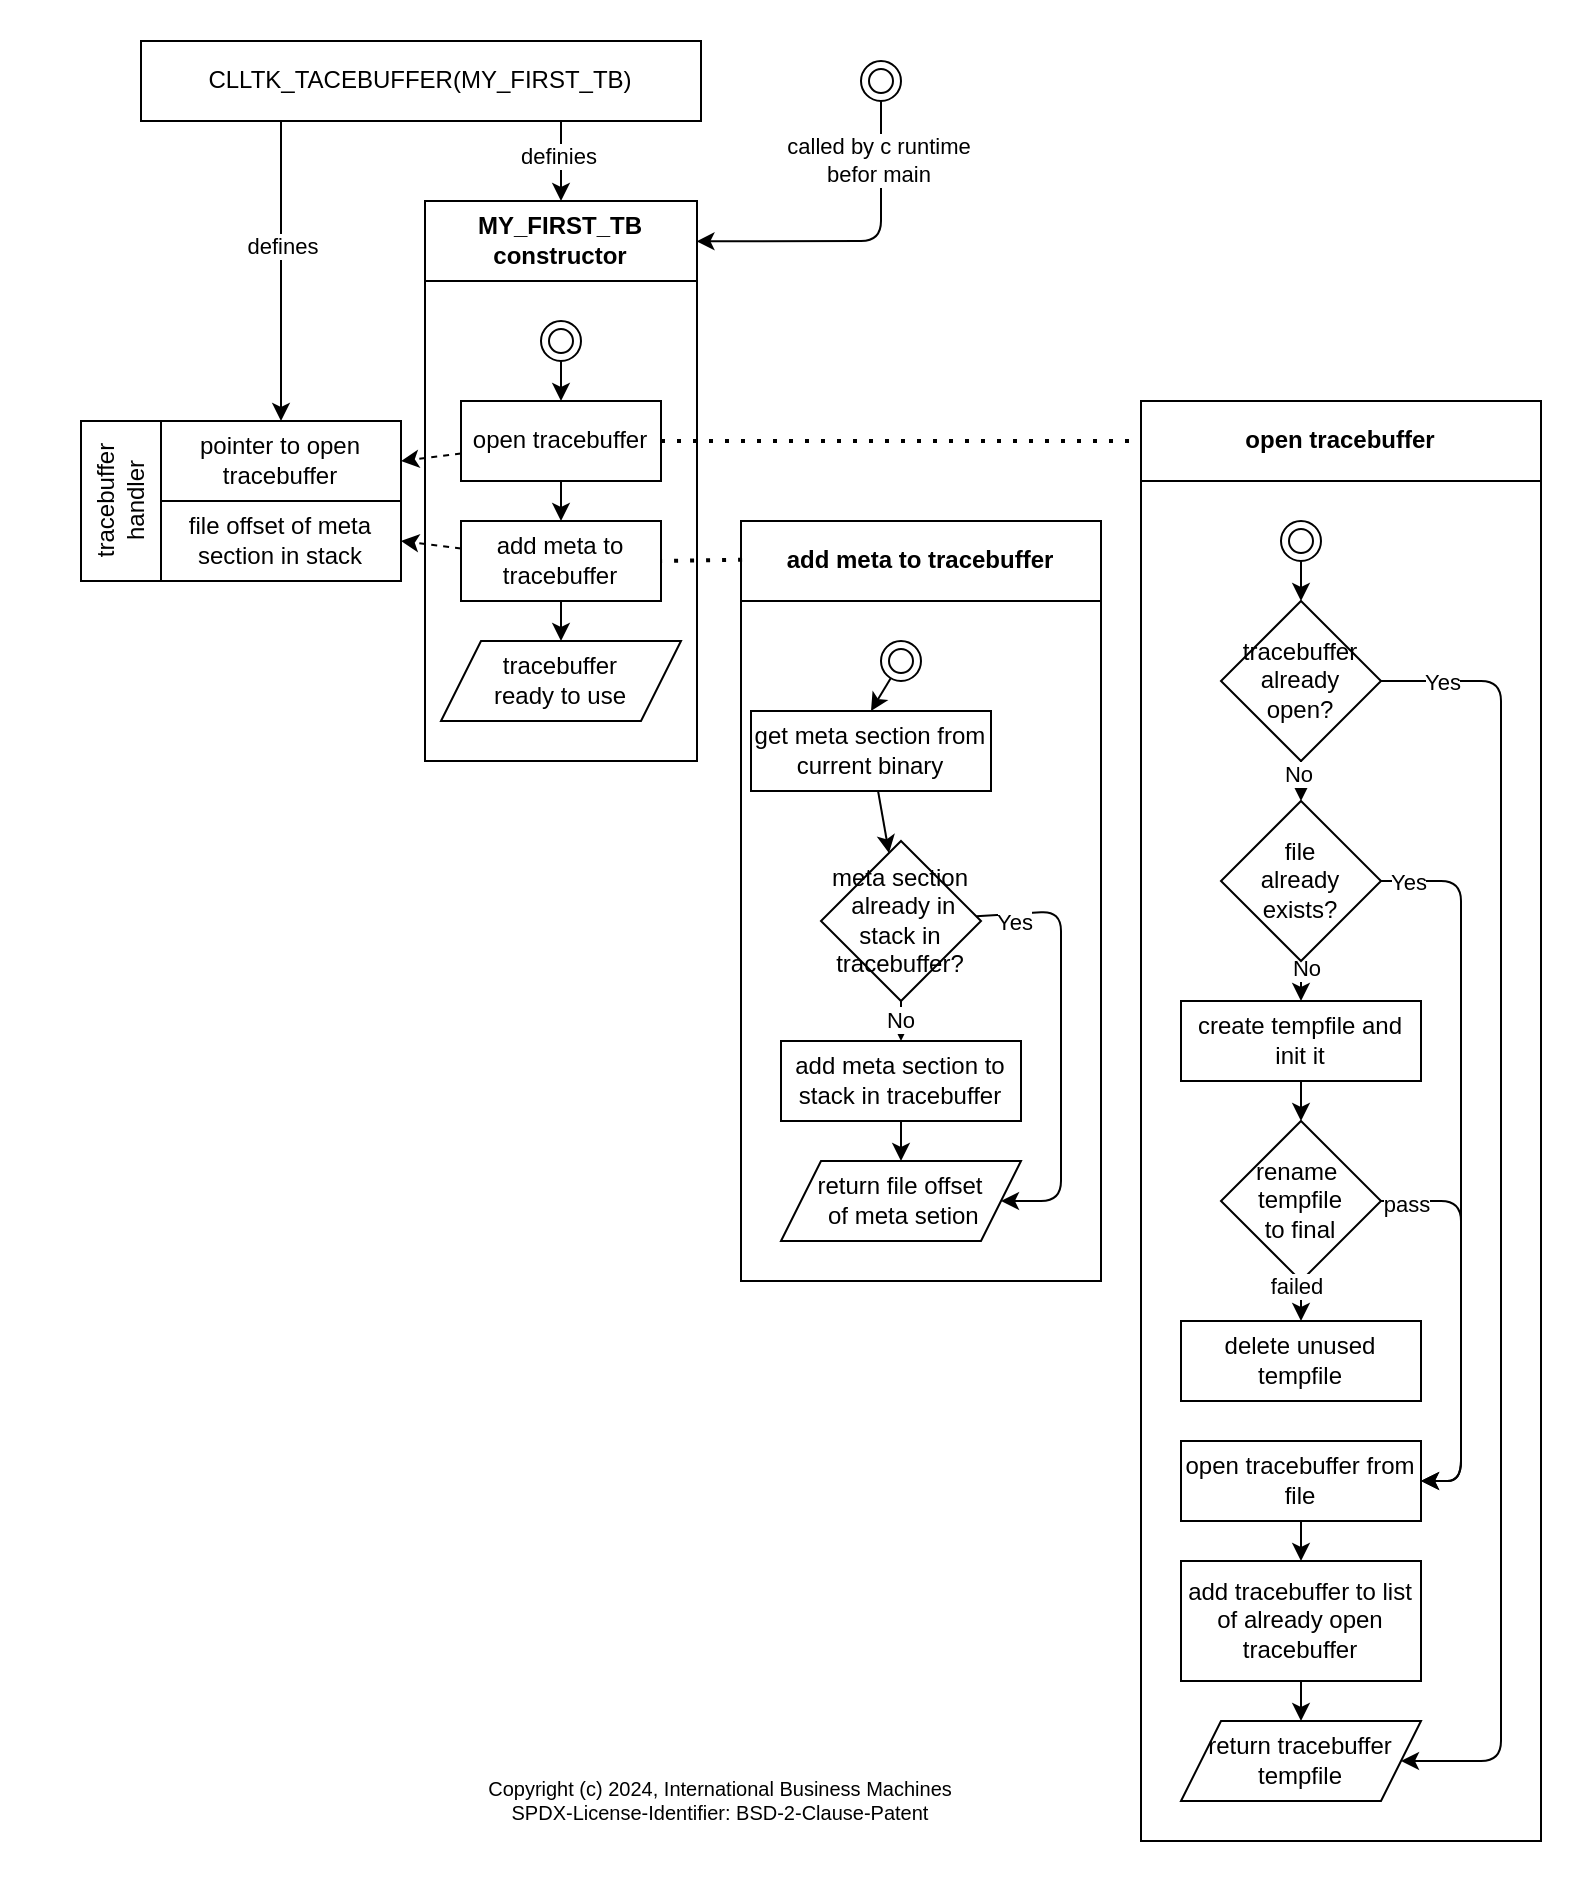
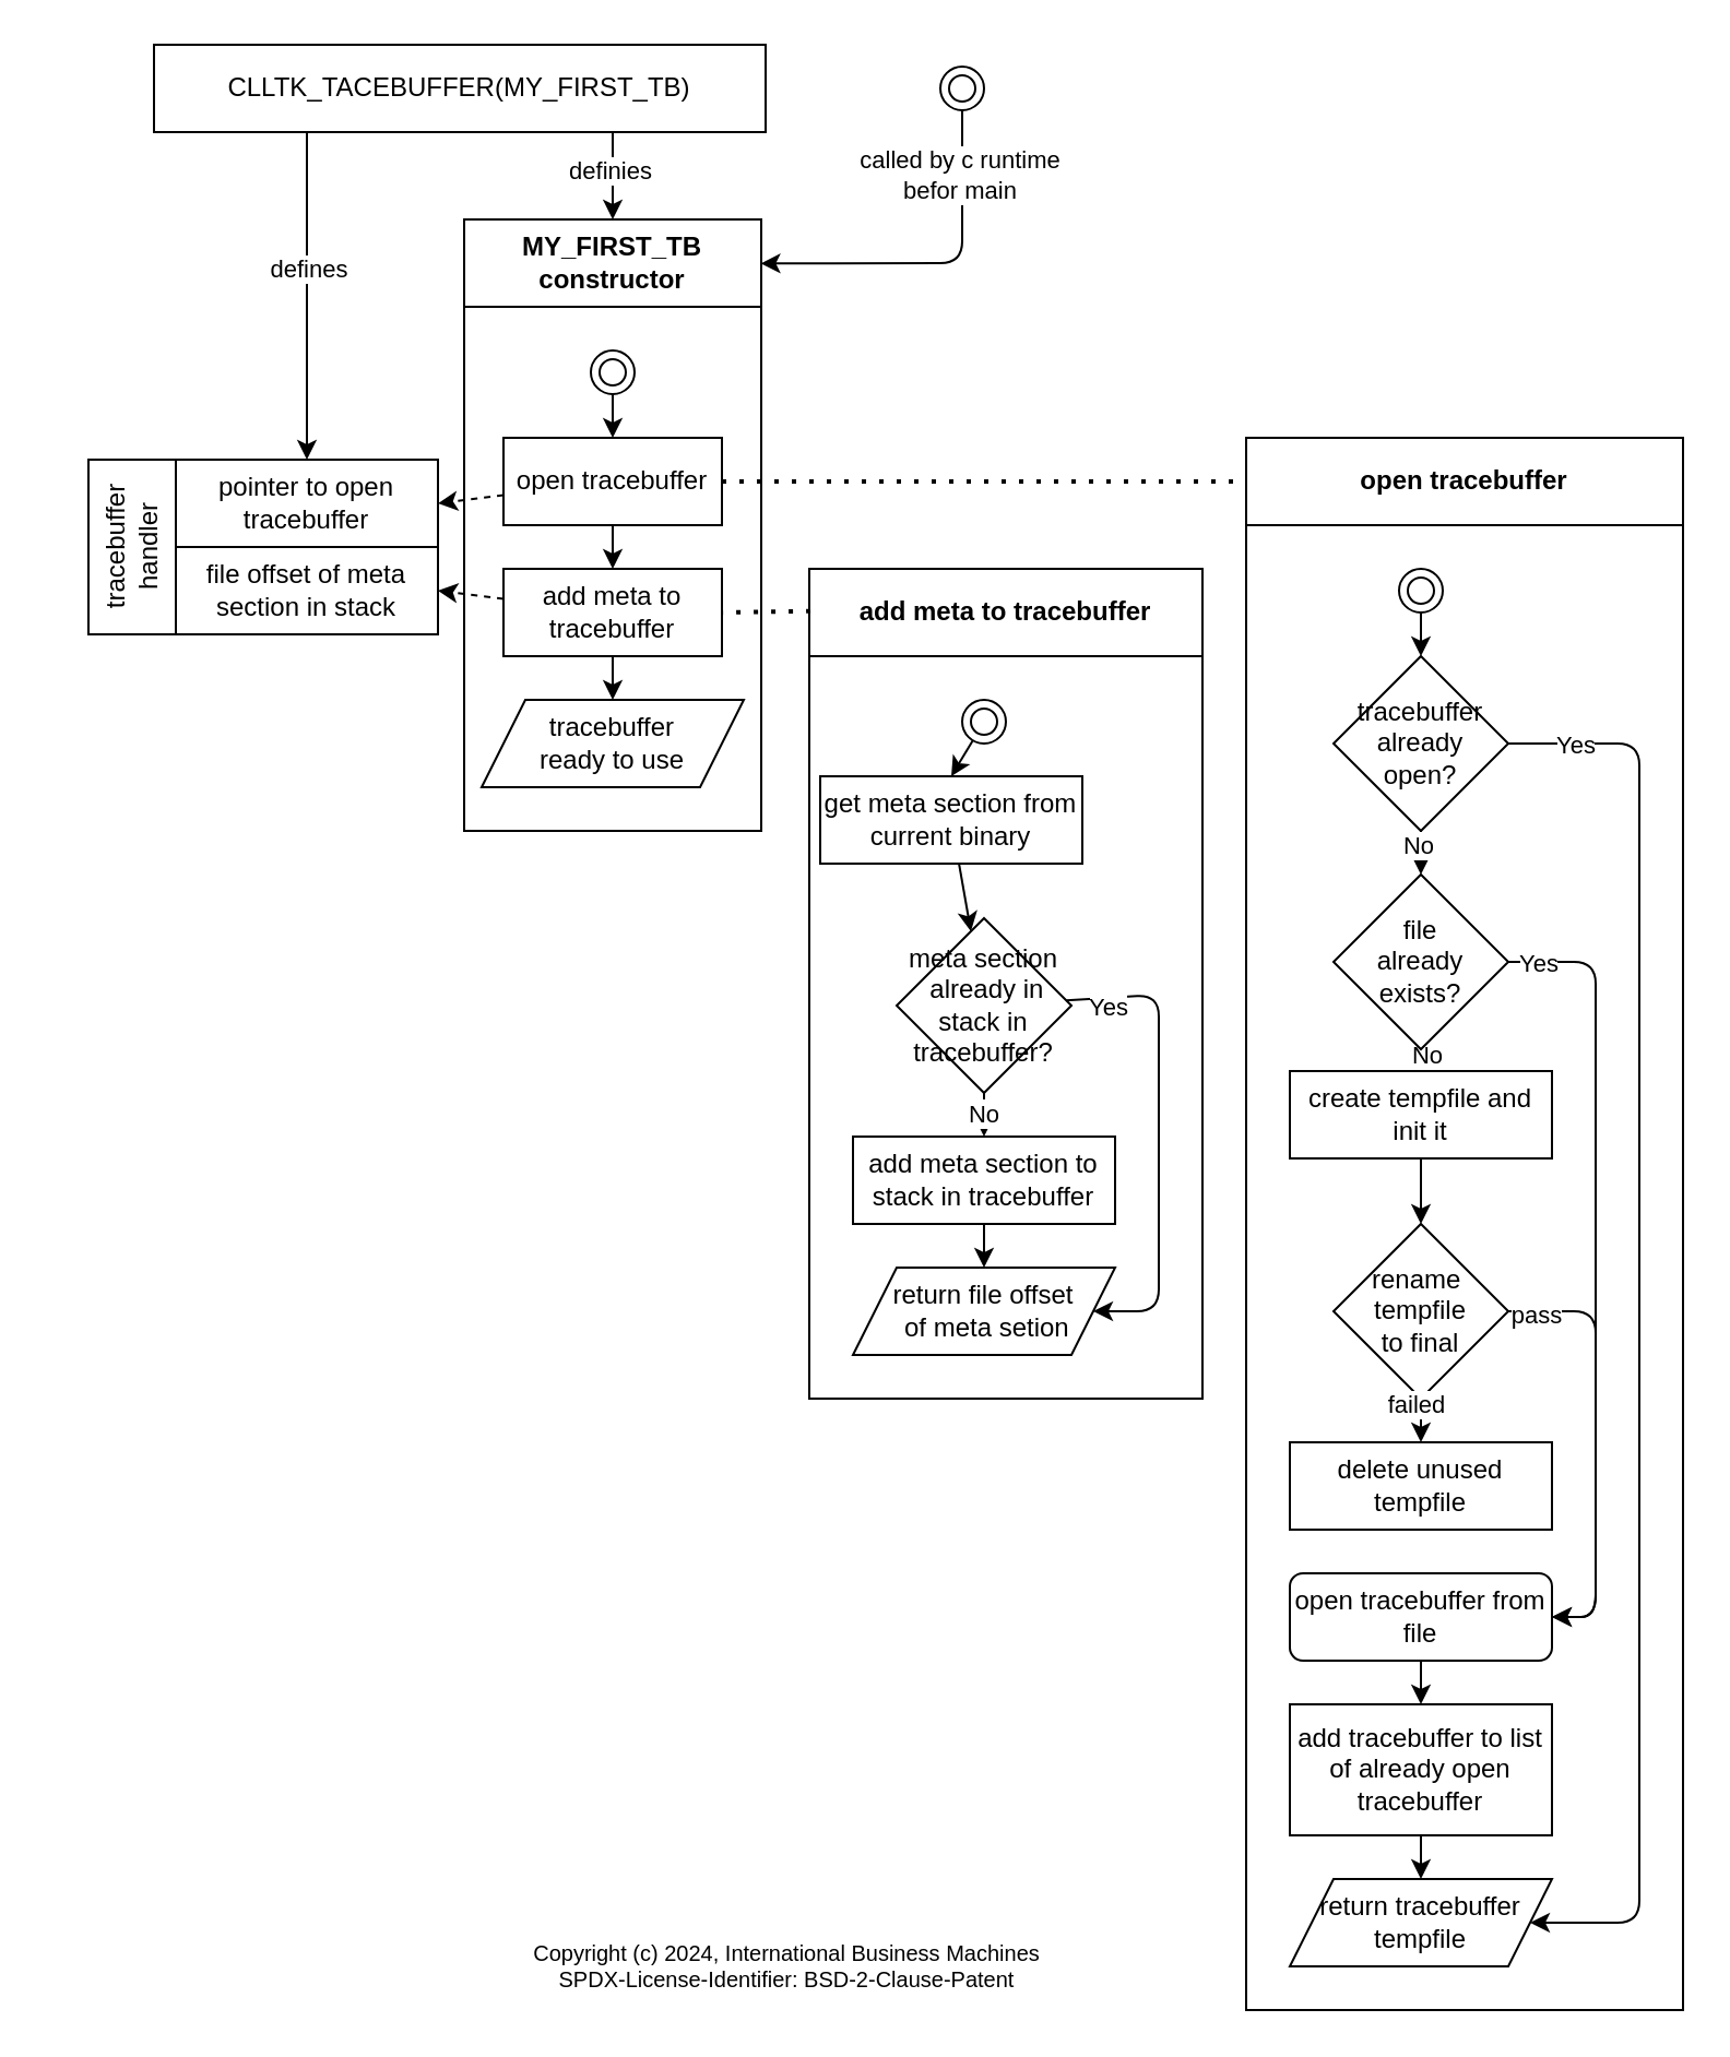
- <mxCell id="9" value="create tempfile and init it" style="rounded=0;whiteSpace=wrap;html=1;" parent="7" vertex="1"><mxGeometry x="20" y="300" width="120" height="40" as="geometry" /></mxCell>
+ <mxCell id="9" value="create tempfile and init it" style="rounded=0;whiteSpace=wrap;html=1;" parent="7" vertex="1"><mxGeometry x="20" y="290" width="120" height="40" as="geometry" /></mxCell>
- <mxCell id="20" value="open tracebuffer from file" style="rounded=0;whiteSpace=wrap;html=1;" parent="7" vertex="1"><mxGeometry x="20" y="520" width="120" height="40" as="geometry" /></mxCell>
+ <mxCell id="20" value="open tracebuffer from file" style="whiteSpace=wrap;html=1;rounded=1;" parent="7" vertex="1"><mxGeometry x="20" y="520" width="120" height="40" as="geometry" /></mxCell>
